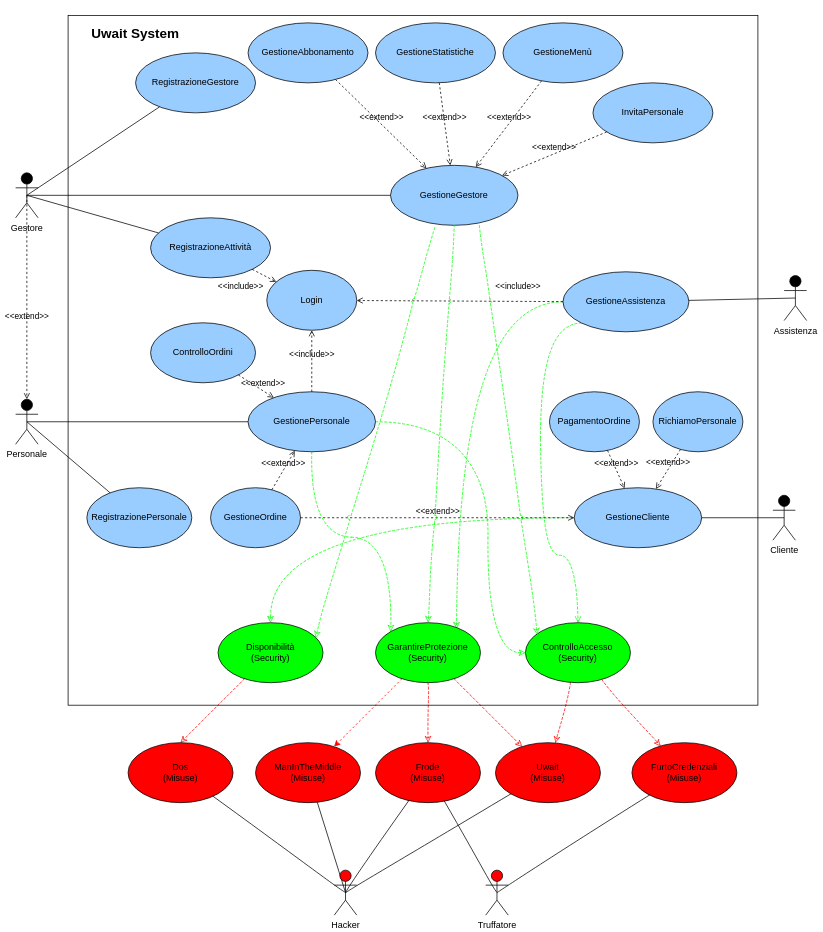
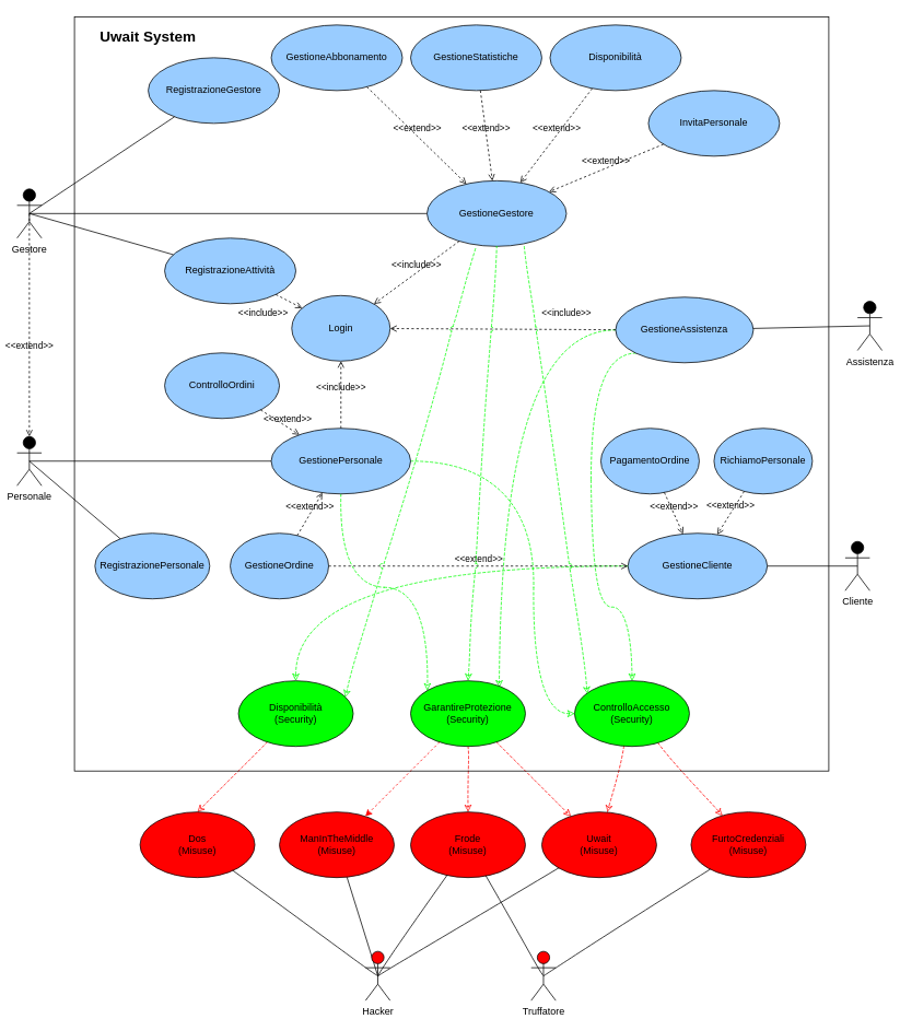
- <mxCell id="23" value="GestioneMenù" style="ellipse;whiteSpace=wrap;html=1;fillColor=#99CCFF;" parent="1" vertex="1"><mxGeometry x="670" y="30" width="160" height="80" as="geometry" /></mxCell>
+ <mxCell id="23" value="Disponibilità" style="ellipse;whiteSpace=wrap;html=1;fillColor=#99CCFF;" parent="1" vertex="1"><mxGeometry x="670" y="30" width="160" height="80" as="geometry" /></mxCell>
+ <mxCell id="12" value="&amp;lt;&amp;lt;include&amp;gt;&amp;gt;" style="html=1;verticalAlign=bottom;labelBackgroundColor=none;endArrow=open;endFill=0;dashed=1;rounded=0;" parent="1" source="5" target="6" edge="1"><mxGeometry width="160" relative="1" as="geometry"><mxPoint x="465" y="150" as="sourcePoint" /><mxPoint x="625" y="150" as="targetPoint" /></mxGeometry></mxCell>
- <mxCell id="19" style="edgeStyle=orthogonalEdgeStyle;curved=1;sketch=1;jiggle=1;disableMultiStroke=1;curveFitting=0.95;simplification=0;jumpStyle=arc;orthogonalLoop=1;jettySize=auto;html=1;exitX=0;exitY=1;exitDx=0;exitDy=0;entryX=0.5;entryY=0;entryDx=0;entryDy=0;shadow=0;dashed=1;strokeColor=#00FF00;strokeWidth=1;startArrow=none;startFill=0;endArrow=open;endFill=0;" parent="1" source="20" target="53" edge="1"><mxGeometry relative="1" as="geometry"><Array as="points"><mxPoint x="720" y="430" /><mxPoint x="720" y="740" /><mxPoint x="770" y="740" /></Array></mxGeometry></mxCell>
+ <mxCell id="19" style="edgeStyle=orthogonalEdgeStyle;curved=1;sketch=1;jiggle=1;disableMultiStroke=1;curveFitting=0.95;simplification=0;jumpStyle=arc;orthogonalLoop=1;jettySize=auto;html=1;exitX=0;exitY=1;exitDx=0;exitDy=0;entryX=0.5;entryY=0;entryDx=0;entryDy=0;shadow=0;dashed=1;strokeColor=#00FF00;strokeWidth=1;startArrow=none;startFill=0;endArrow=classic;endFill=0;" parent="1" source="20" target="53" edge="1"><mxGeometry relative="1" as="geometry"><Array as="points"><mxPoint x="720" y="430" /><mxPoint x="720" y="740" /><mxPoint x="770" y="740" /></Array></mxGeometry></mxCell>
